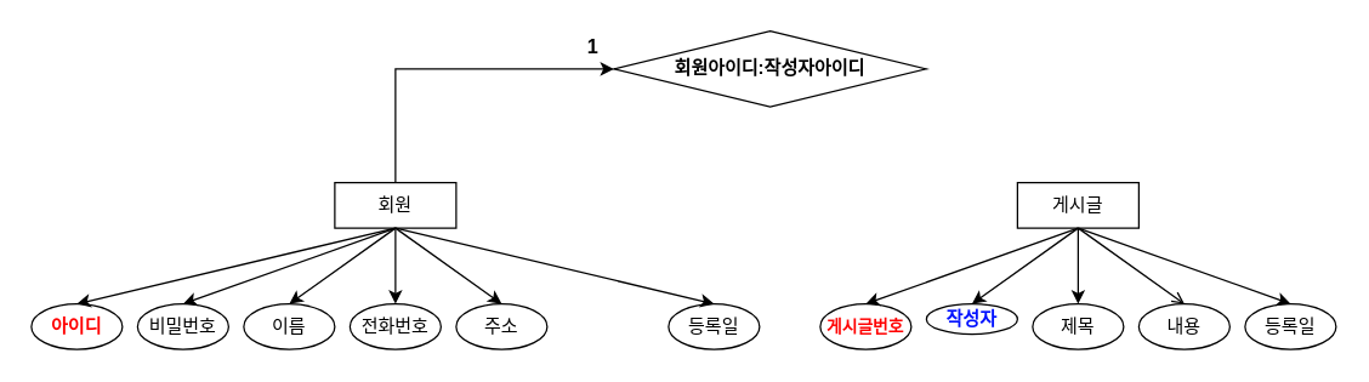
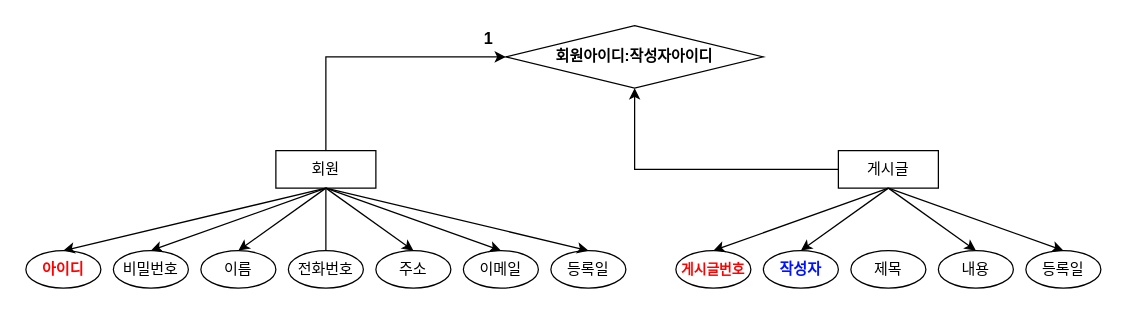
- <mxCell id="19" value="" style="edgeStyle=orthogonalEdgeStyle;rounded=0;orthogonalLoop=1;jettySize=auto;html=1;" edge="1" source="20" target="23" parent="1"><mxGeometry relative="1" as="geometry" /></mxCell>
+ <mxCell id="19" value="" style="edgeStyle=orthogonalEdgeStyle;rounded=0;orthogonalLoop=1;jettySize=auto;html=1;" edge="1" source="20" target="2" parent="1"><mxGeometry relative="1" as="geometry" /></mxCell>
+ <mxCell id="17" value="" style="endArrow=classic;html=1;rounded=0;exitX=0.5;exitY=1;exitDx=0;exitDy=0;entryX=0.5;entryY=0;entryDx=0;entryDy=0;" edge="1" parent="1" source="5" target="11"><mxGeometry width="50" height="50" relative="1" as="geometry"><mxPoint x="380" y="290" as="sourcePoint" /><mxPoint x="430" y="240" as="targetPoint" /></mxGeometry></mxCell>
- <mxCell id="3" value="" style="edgeStyle=orthogonalEdgeStyle;rounded=0;orthogonalLoop=1;jettySize=auto;html=1;" edge="1" parent="1" source="5" target="9"><mxGeometry relative="1" as="geometry" /></mxCell>
+ <mxCell id="3" value="" style="edgeStyle=orthogonalEdgeStyle;rounded=0;orthogonalLoop=1;jettySize=auto;html=1;endArrow=none;" edge="1" parent="1" source="5" target="9"><mxGeometry relative="1" as="geometry" /></mxCell>
- <mxCell id="29" value="" style="endArrow=open;html=1;rounded=0;exitX=0.5;exitY=1;exitDx=0;exitDy=0;entryX=0.5;entryY=0;entryDx=0;entryDy=0;" edge="1" source="20" target="24" parent="1"><mxGeometry width="50" height="50" relative="1" as="geometry"><mxPoint x="830" y="290" as="sourcePoint" /><mxPoint x="880" y="240" as="targetPoint" /></mxGeometry></mxCell>
+ <mxCell id="29" value="" style="endArrow=classic;html=1;rounded=0;exitX=0.5;exitY=1;exitDx=0;exitDy=0;entryX=0.5;entryY=0;entryDx=0;entryDy=0;" edge="1" source="20" target="24" parent="1"><mxGeometry width="50" height="50" relative="1" as="geometry"><mxPoint x="830" y="290" as="sourcePoint" /><mxPoint x="880" y="240" as="targetPoint" /></mxGeometry></mxCell>
- <mxCell id="22" value="작성자" style="ellipse;whiteSpace=wrap;html=1;fontColor=#0011ff;fontStyle=1" vertex="1" parent="1"><mxGeometry x="610" y="200" width="60" height="20" as="geometry" /></mxCell>
+ <mxCell id="22" value="작성자" style="ellipse;whiteSpace=wrap;html=1;fontColor=#0011ff;fontStyle=1" vertex="1" parent="1"><mxGeometry x="610" y="200" width="60" height="30" as="geometry" /></mxCell>
+ <mxCell id="11" value="이메일" style="ellipse;whiteSpace=wrap;html=1;" vertex="1" parent="1"><mxGeometry x="370" y="200" width="60" height="30" as="geometry" /></mxCell>
